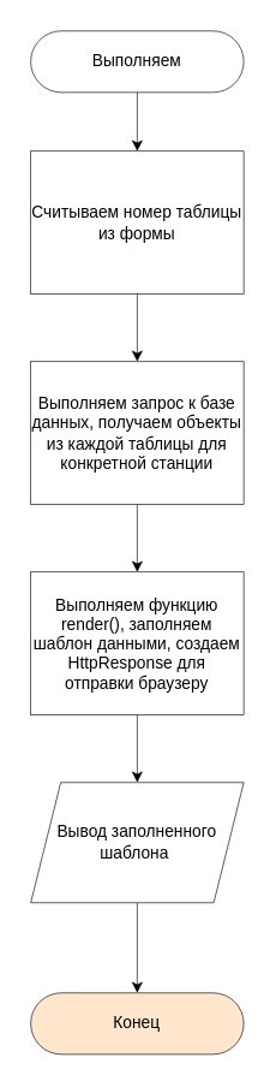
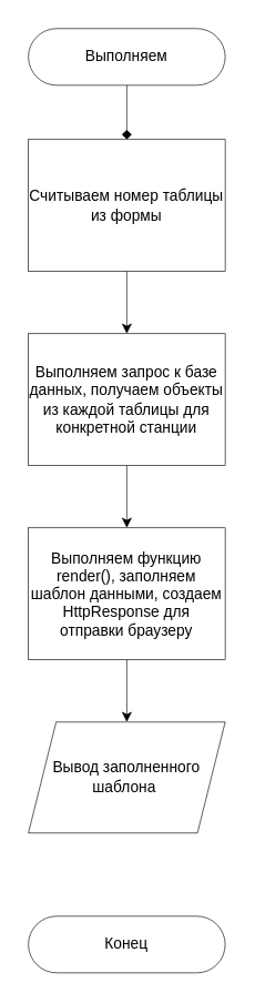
- <mxCell id="2" style="edgeStyle=orthogonalEdgeStyle;rounded=0;orthogonalLoop=1;jettySize=auto;html=1;exitX=0.5;exitY=1;exitDx=0;exitDy=0;entryX=0.5;entryY=0;entryDx=0;entryDy=0;fontSize=11;strokeWidth=0.5;" edge="1" parent="1" source="3" target="5"><mxGeometry relative="1" as="geometry" /></mxCell>
+ <mxCell id="2" style="edgeStyle=orthogonalEdgeStyle;rounded=0;orthogonalLoop=1;jettySize=auto;html=1;exitX=0.5;exitY=1;exitDx=0;exitDy=0;entryX=0.5;entryY=0;entryDx=0;entryDy=0;fontSize=11;strokeWidth=0.5;endArrow=diamond;" edge="1" parent="1" source="3" target="5"><mxGeometry relative="1" as="geometry" /></mxCell>
- <mxCell id="11" style="edgeStyle=orthogonalEdgeStyle;rounded=0;orthogonalLoop=1;jettySize=auto;html=1;exitX=0.5;exitY=1;exitDx=0;exitDy=0;entryX=0.5;entryY=0;entryDx=0;entryDy=0;fontSize=11;strokeWidth=0.5;" edge="1" parent="1" source="12" target="6"><mxGeometry relative="1" as="geometry" /></mxCell>
- <mxCell id="6" value="Конец" style="rounded=1;whiteSpace=wrap;html=1;fontSize=11;strokeWidth=0.5;arcSize=50;fillColor=#ffe6cc;" parent="1" vertex="1"><mxGeometry x="20" y="660" width="142" height="40.87" as="geometry" /></mxCell>
+ <mxCell id="6" value="Конец" style="rounded=1;whiteSpace=wrap;html=1;fontSize=11;strokeWidth=0.5;arcSize=50;" parent="1" vertex="1"><mxGeometry x="20" y="660" width="142" height="40.87" as="geometry" /></mxCell>
